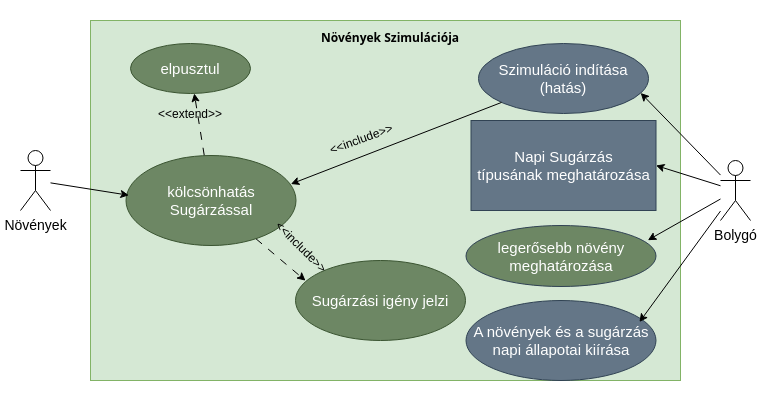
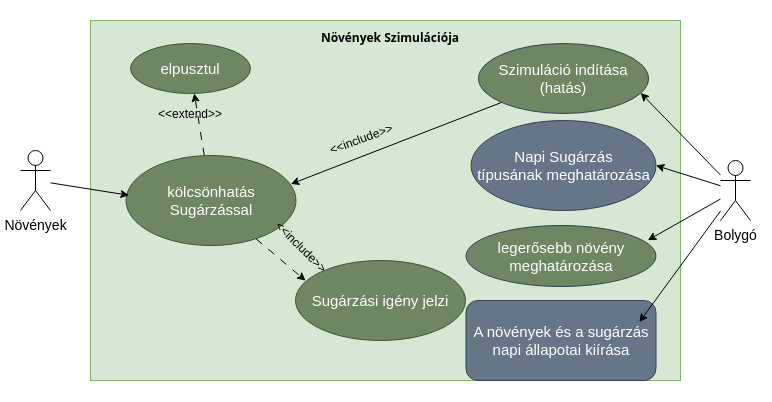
- <mxCell id="7" value="Szimuláció indítása&lt;div style=&quot;font-size: 15px;&quot;&gt;(hatás)&lt;/div&gt;" style="ellipse;whiteSpace=wrap;html=1;fillColor=#647687;strokeColor=#314354;fontColor=#ffffff;fontSize=15;" parent="1" vertex="1"><mxGeometry x="478" y="43" width="170" height="70" as="geometry" /></mxCell>
+ <mxCell id="7" value="Szimuláció indítása&lt;div style=&quot;font-size: 15px;&quot;&gt;(hatás)&lt;/div&gt;" style="ellipse;whiteSpace=wrap;html=1;fillColor=#6d8764;strokeColor=#314354;fontColor=#ffffff;fontSize=15;" parent="1" vertex="1"><mxGeometry x="478" y="43" width="170" height="70" as="geometry" /></mxCell>
- <mxCell id="8" value="Napi Sugárzás típusának&amp;nbsp;meghatározása" style="whiteSpace=wrap;html=1;fillColor=#647687;strokeColor=#314354;fontColor=#ffffff;fontSize=15;rounded=0;" parent="1" vertex="1"><mxGeometry x="470.5" y="120" width="185" height="90" as="geometry" /></mxCell>
+ <mxCell id="8" value="Napi Sugárzás típusának&amp;nbsp;meghatározása" style="ellipse;whiteSpace=wrap;html=1;fillColor=#647687;strokeColor=#314354;fontColor=#ffffff;fontSize=15;" parent="1" vertex="1"><mxGeometry x="470.5" y="120" width="185" height="90" as="geometry" /></mxCell>
- <mxCell id="9" value="A növények és a sugárzás napi állapotai kiírása" style="ellipse;whiteSpace=wrap;html=1;fillColor=#647687;strokeColor=#314354;fontColor=#ffffff;fontSize=15;" parent="1" vertex="1"><mxGeometry x="465.5" y="300" width="190" height="80" as="geometry" /></mxCell>
+ <mxCell id="9" value="A növények és a sugárzás napi állapotai kiírása" style="whiteSpace=wrap;html=1;fillColor=#647687;strokeColor=#314354;fontColor=#ffffff;fontSize=15;rounded=1;" parent="1" vertex="1"><mxGeometry x="465.5" y="300" width="190" height="80" as="geometry" /></mxCell>
